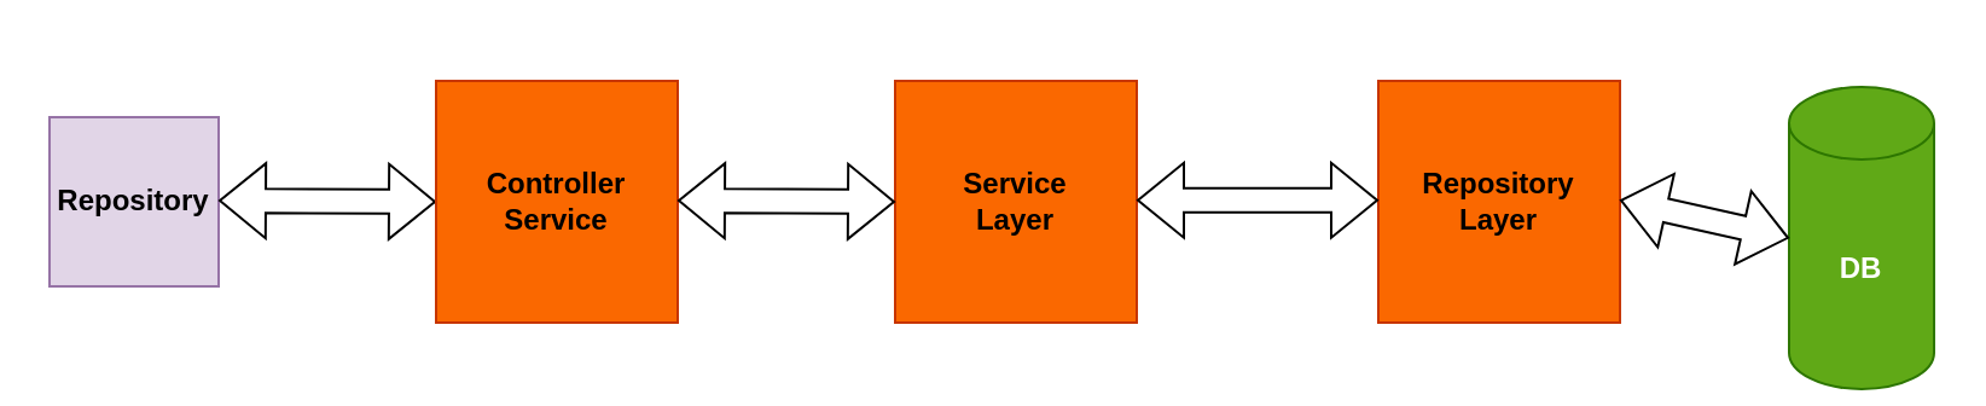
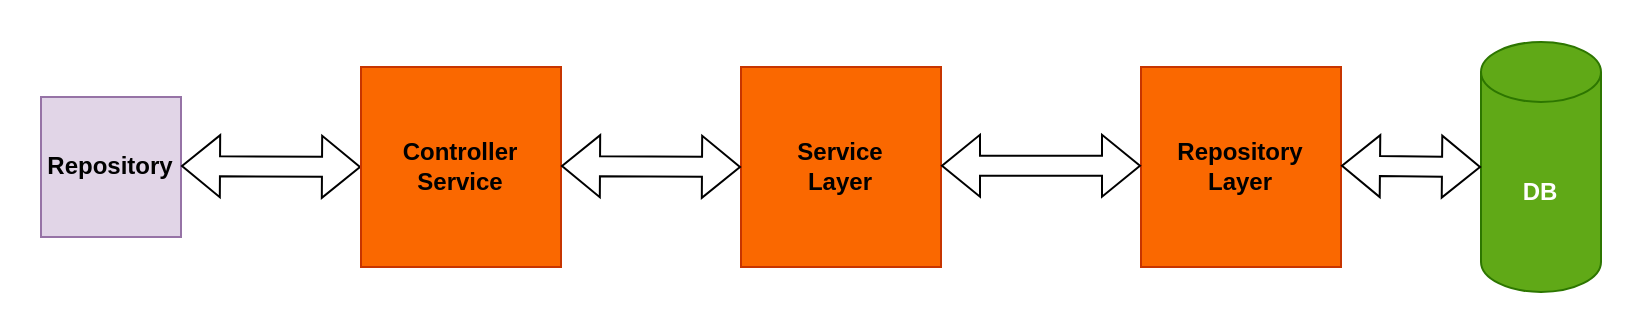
- <mxCell id="9" value="&lt;b&gt;DB&lt;/b&gt;" style="shape=cylinder3;whiteSpace=wrap;html=1;boundedLbl=1;backgroundOutline=1;size=15;fillColor=#60a917;strokeColor=#2D7600;fontColor=#ffffff;" vertex="1" parent="1"><mxGeometry x="740" y="35.5" width="60" height="125" as="geometry" /></mxCell>
+ <mxCell id="9" value="&lt;b&gt;DB&lt;/b&gt;" style="shape=cylinder3;whiteSpace=wrap;html=1;boundedLbl=1;backgroundOutline=1;size=15;fillColor=#60a917;strokeColor=#2D7600;fontColor=#ffffff;" vertex="1" parent="1"><mxGeometry x="740" y="20.5" width="60" height="125" as="geometry" /></mxCell>
